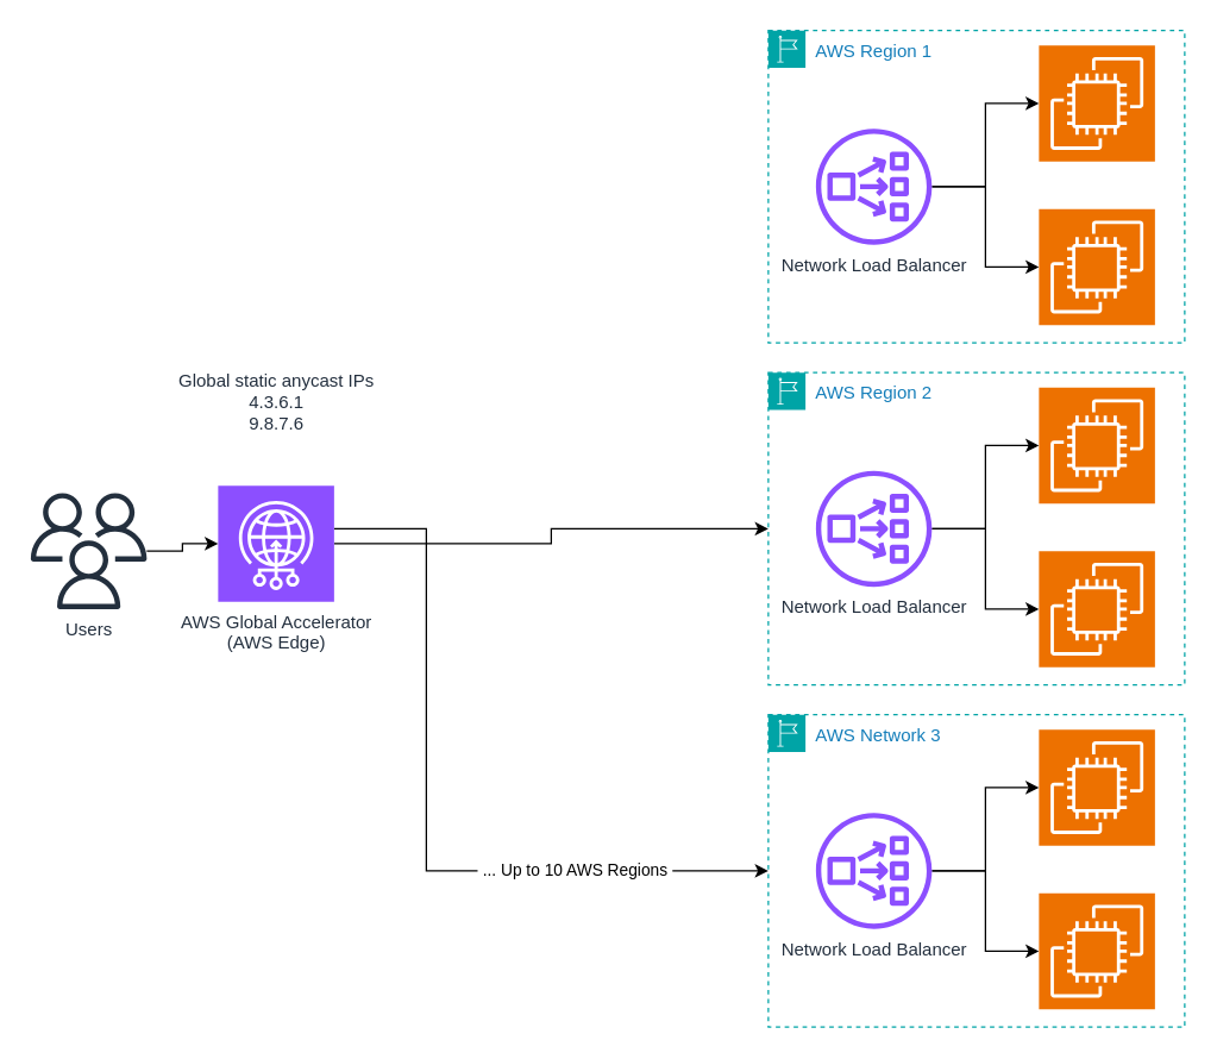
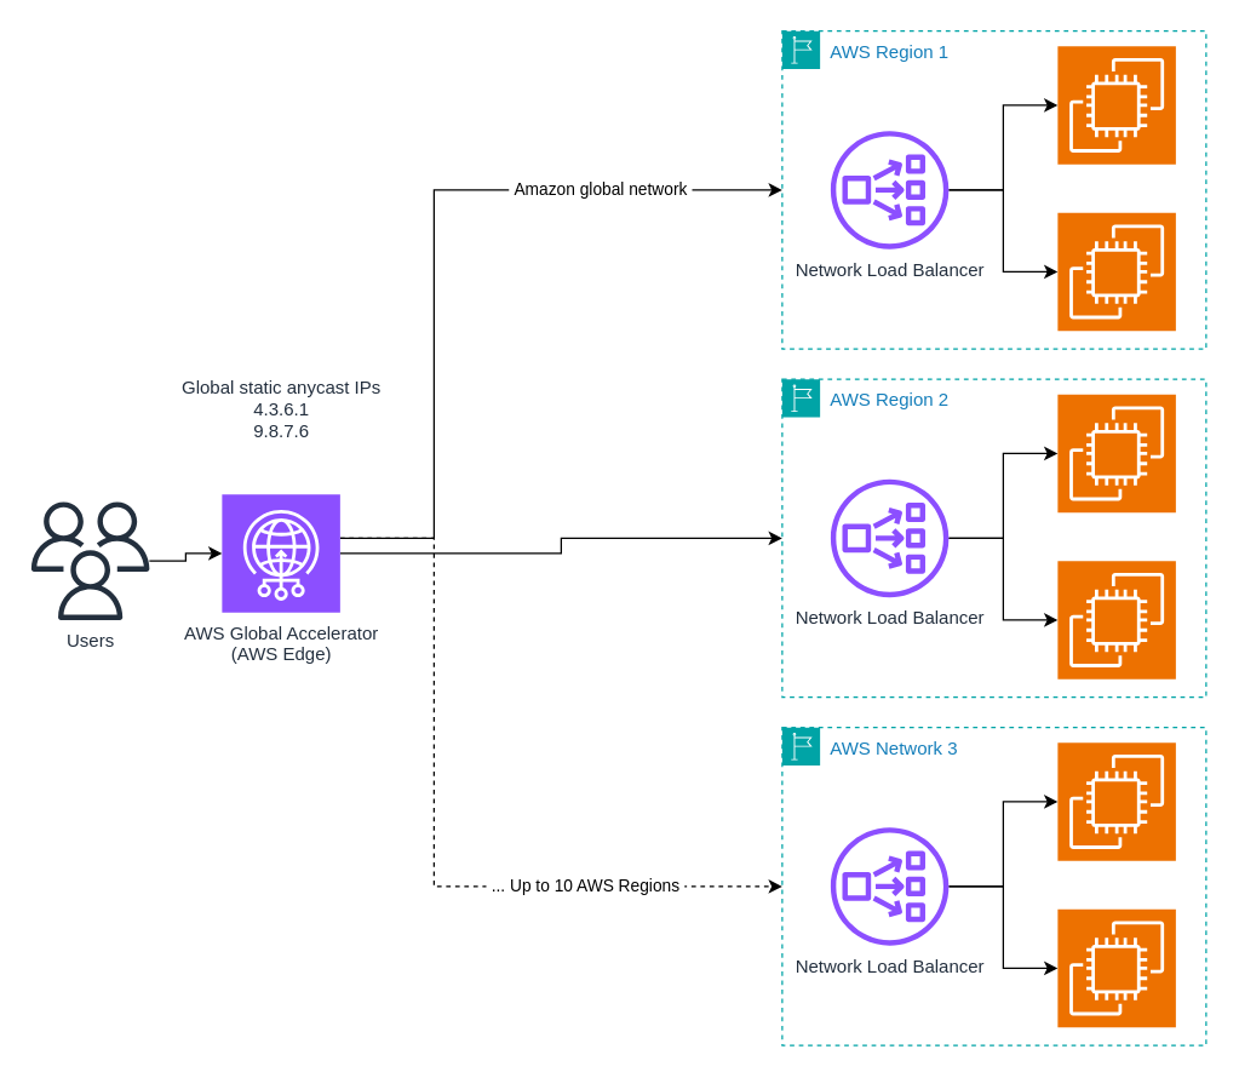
+ <mxCell id="2" value="&amp;nbsp;Amazon global network&amp;nbsp;" style="edgeStyle=orthogonalEdgeStyle;rounded=0;orthogonalLoop=1;jettySize=auto;html=1;entryX=0;entryY=0.5;entryDx=0;entryDy=0;" edge="1" parent="1" source="5" target="18"><mxGeometry x="0.54" relative="1" as="geometry"><Array as="points"><mxPoint x="286" y="355" /><mxPoint x="286" y="125" /></Array><mxPoint as="offset" /></mxGeometry></mxCell>
- <mxCell id="4" value="&amp;nbsp;... Up to 10 AWS Regions&amp;nbsp;" style="edgeStyle=orthogonalEdgeStyle;rounded=0;orthogonalLoop=1;jettySize=auto;html=1;entryX=0;entryY=0.5;entryDx=0;entryDy=0;" edge="1" parent="1" source="5" target="12"><mxGeometry x="0.502" relative="1" as="geometry"><Array as="points"><mxPoint x="286" y="355" /><mxPoint x="286" y="585" /></Array><mxPoint as="offset" /></mxGeometry></mxCell>
+ <mxCell id="4" value="&amp;nbsp;... Up to 10 AWS Regions&amp;nbsp;" style="edgeStyle=orthogonalEdgeStyle;rounded=0;orthogonalLoop=1;jettySize=auto;html=1;entryX=0;entryY=0.5;entryDx=0;entryDy=0;dashed=1;" edge="1" parent="1" source="5" target="12"><mxGeometry x="0.502" relative="1" as="geometry"><Array as="points"><mxPoint x="286" y="355" /><mxPoint x="286" y="585" /></Array><mxPoint as="offset" /></mxGeometry></mxCell>
